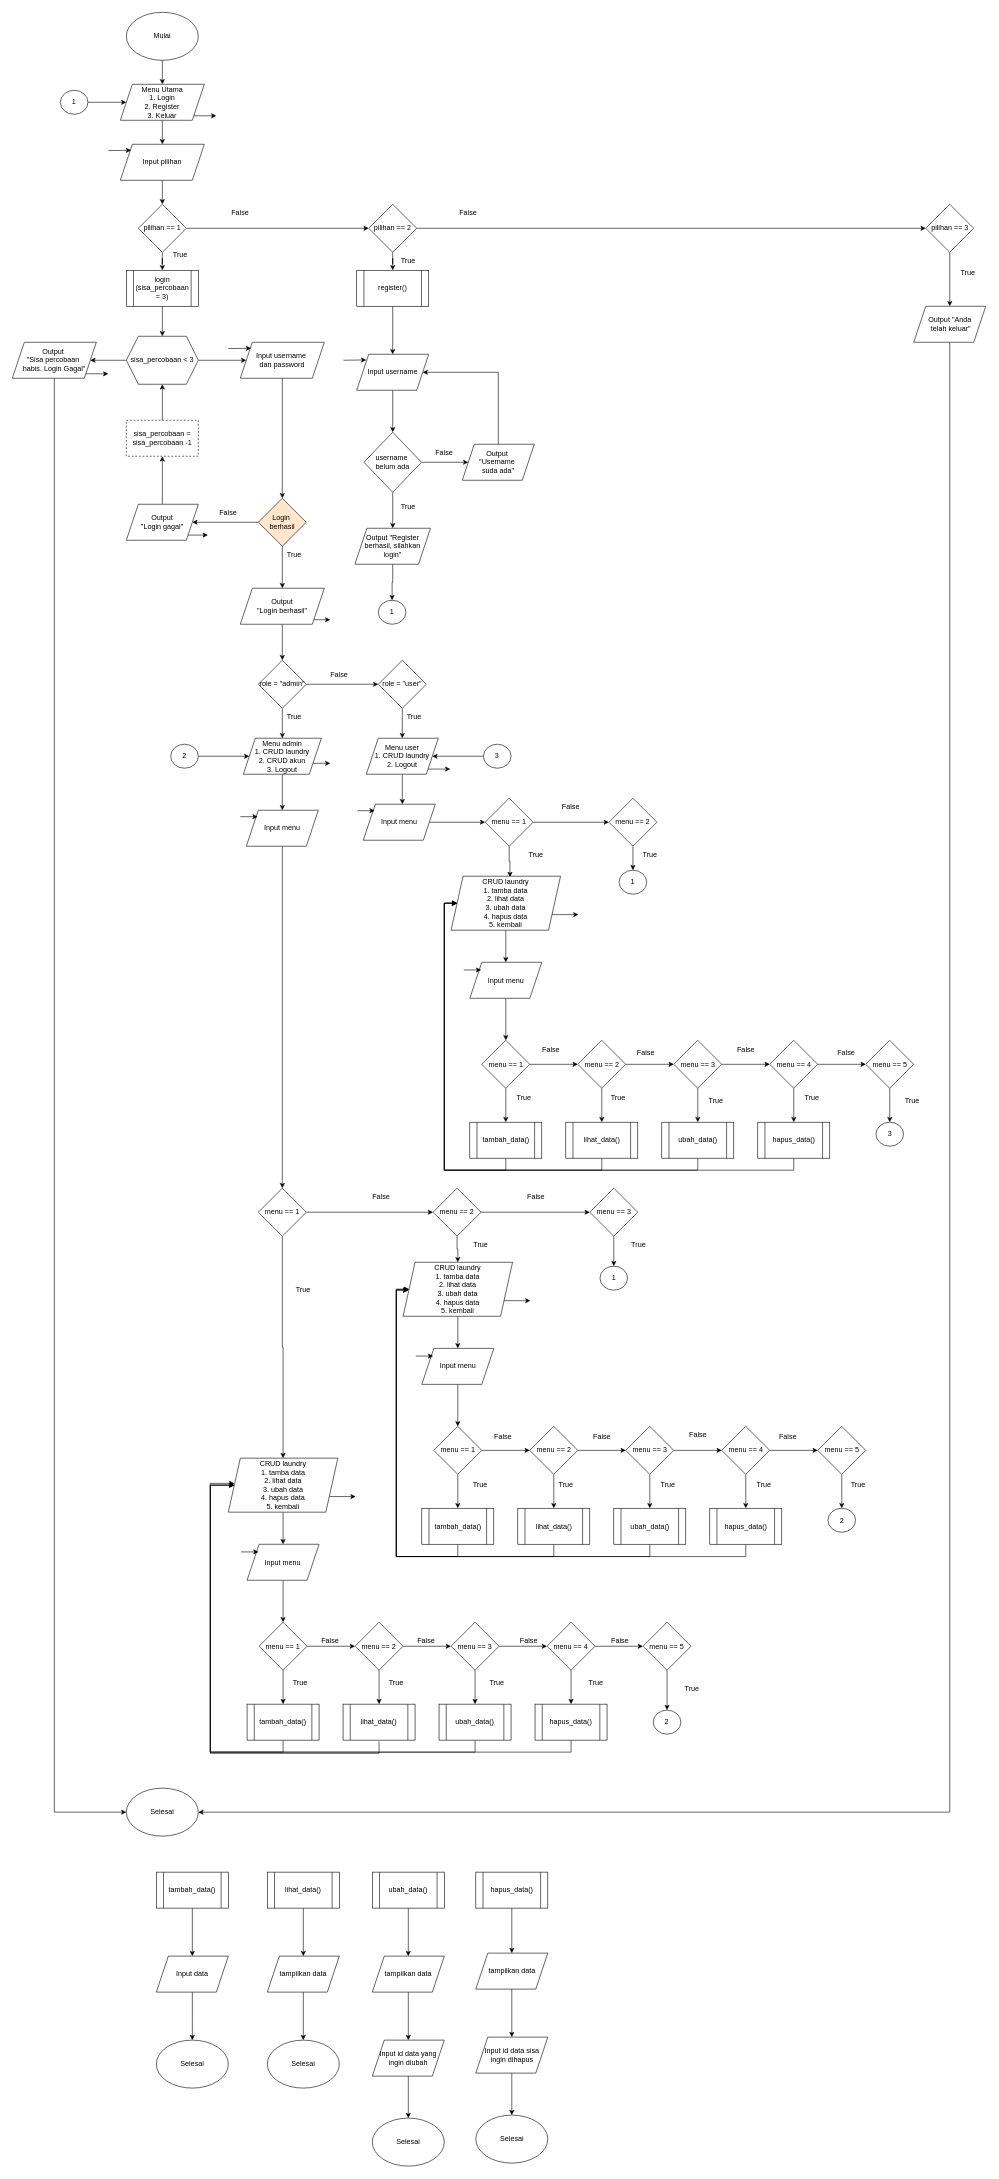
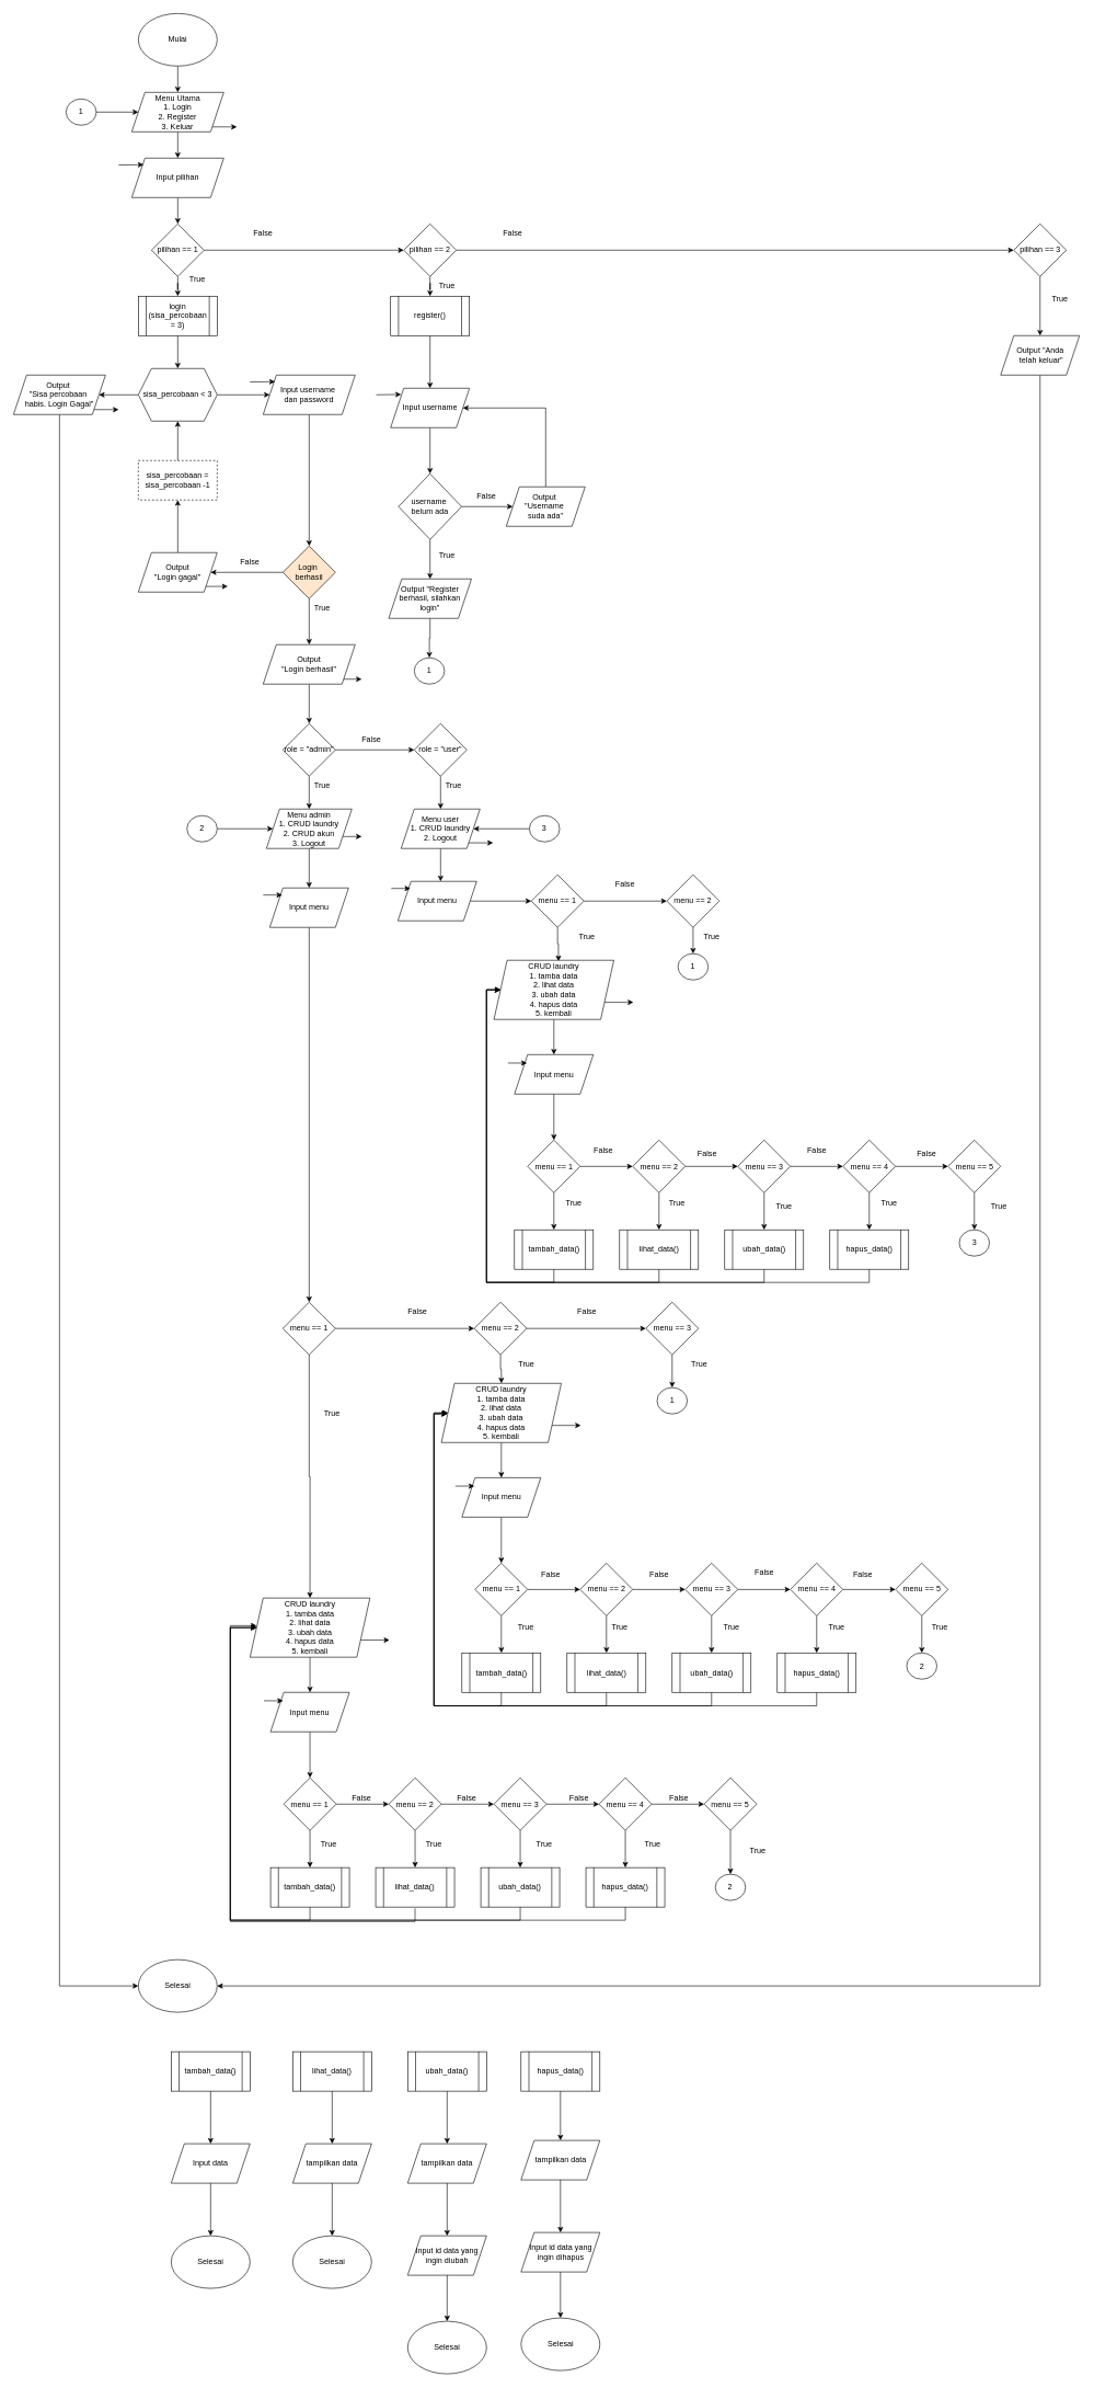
- <mxCell id="250" value="Input id data sisa ingin dihapus" style="shape=parallelogram;perimeter=parallelogramPerimeter;whiteSpace=wrap;html=1;fixedSize=1;" vertex="1" parent="1"><mxGeometry x="792.5" y="3395" width="120" height="60" as="geometry" /></mxCell>
+ <mxCell id="250" value="Input id data yang ingin dihapus" style="shape=parallelogram;perimeter=parallelogramPerimeter;whiteSpace=wrap;html=1;fixedSize=1;" vertex="1" parent="1"><mxGeometry x="792.5" y="3395" width="120" height="60" as="geometry" /></mxCell>
